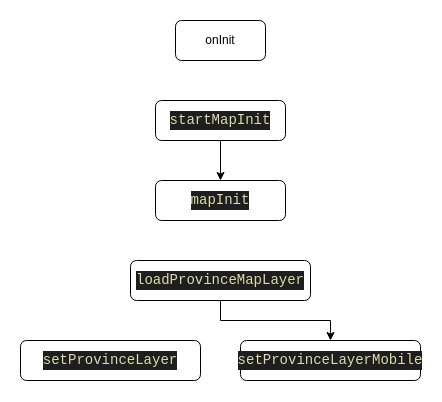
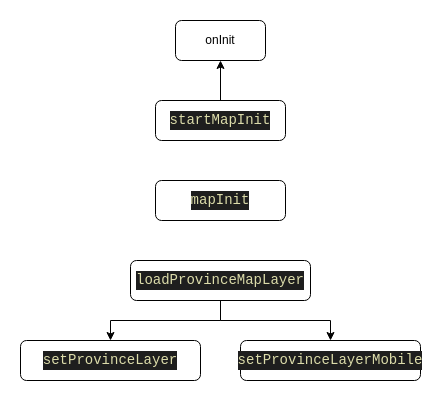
- <mxCell id="3" style="edgeStyle=orthogonalEdgeStyle;rounded=0;orthogonalLoop=1;jettySize=auto;html=1;entryX=0.5;entryY=0;entryDx=0;entryDy=0;" edge="1" parent="1" source="4" target="5"><mxGeometry relative="1" as="geometry" /></mxCell>
+ <mxCell id="3" style="edgeStyle=orthogonalEdgeStyle;rounded=0;orthogonalLoop=1;jettySize=auto;html=1;" edge="1" parent="1" source="4" target="2"><mxGeometry relative="1" as="geometry" /></mxCell>
+ <mxCell id="6" style="edgeStyle=orthogonalEdgeStyle;rounded=0;orthogonalLoop=1;jettySize=auto;html=1;entryX=0.5;entryY=0;entryDx=0;entryDy=0;" edge="1" parent="1" source="8" target="9"><mxGeometry relative="1" as="geometry" /></mxCell>
